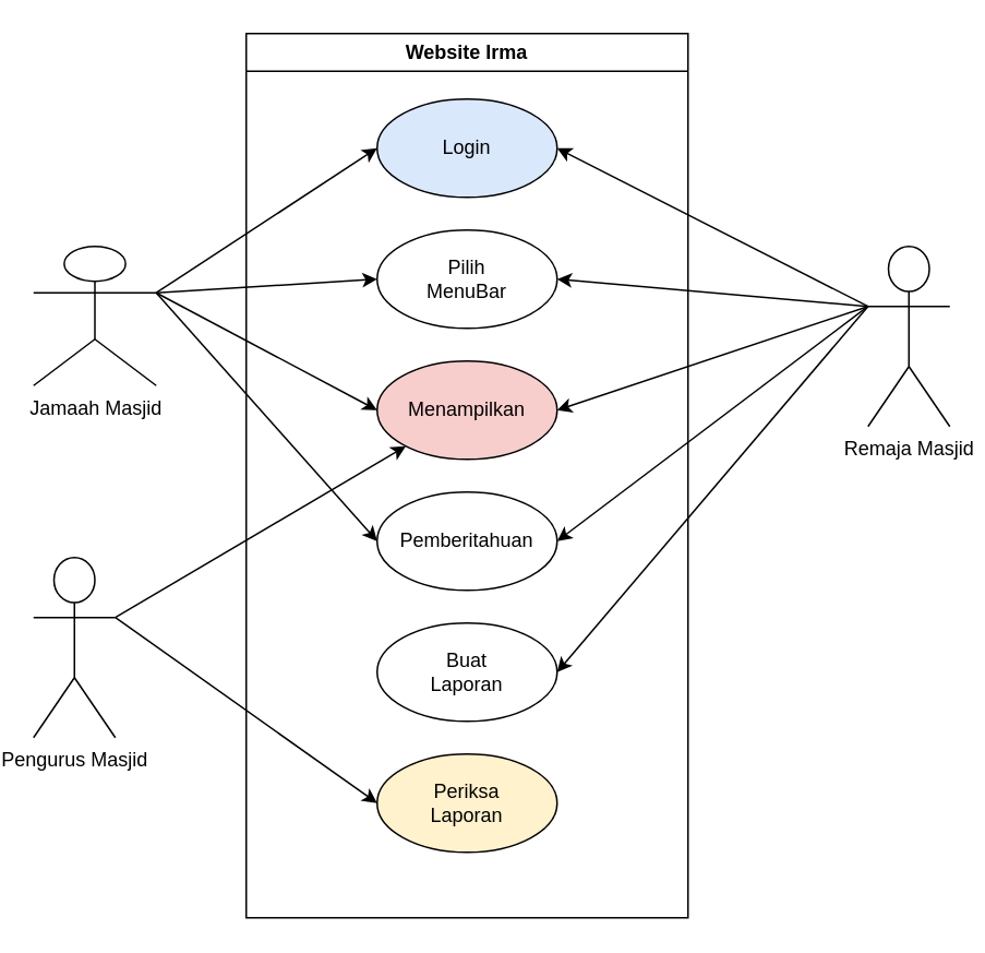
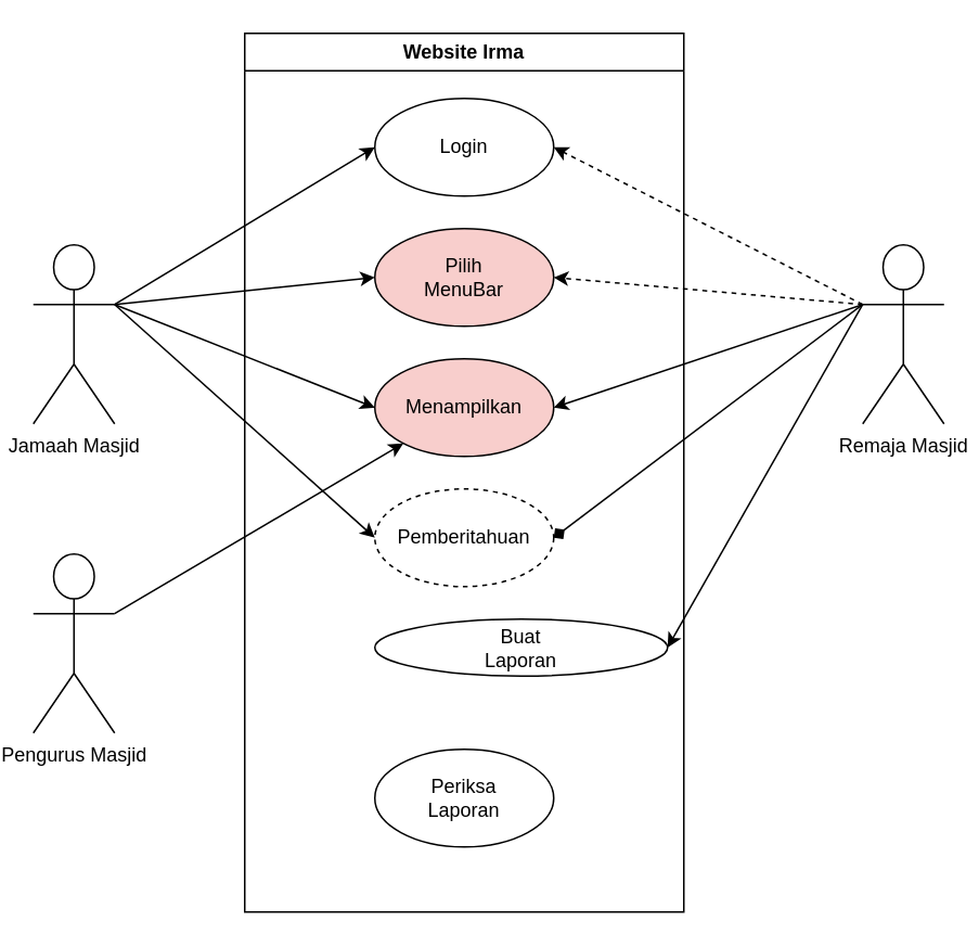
- <mxCell id="3" value="Login" style="ellipse;whiteSpace=wrap;html=1;fillColor=#dae8fc;" vertex="1" parent="1"><mxGeometry x="230" y="60" width="110" height="60" as="geometry" /></mxCell>
+ <mxCell id="3" value="Login" style="ellipse;whiteSpace=wrap;html=1;" vertex="1" parent="1"><mxGeometry x="230" y="60" width="110" height="60" as="geometry" /></mxCell>
- <mxCell id="16" value="" style="endArrow=classic;html=1;rounded=0;exitX=0;exitY=0.333;exitDx=0;exitDy=0;exitPerimeter=0;entryX=1;entryY=0.5;entryDx=0;entryDy=0;" edge="1" parent="1" source="11" target="3"><mxGeometry width="50" height="50" relative="1" as="geometry"><mxPoint x="260" y="340" as="sourcePoint" /><mxPoint x="310" y="290" as="targetPoint" /></mxGeometry></mxCell>
+ <mxCell id="16" value="" style="endArrow=classic;html=1;rounded=0;exitX=0;exitY=0.333;exitDx=0;exitDy=0;exitPerimeter=0;entryX=1;entryY=0.5;entryDx=0;entryDy=0;dashed=1;" edge="1" parent="1" source="11" target="3"><mxGeometry width="50" height="50" relative="1" as="geometry"><mxPoint x="260" y="340" as="sourcePoint" /><mxPoint x="310" y="290" as="targetPoint" /></mxGeometry></mxCell>
- <mxCell id="4" value="Pilih&lt;div&gt;MenuBar&lt;/div&gt;" style="ellipse;whiteSpace=wrap;html=1;" vertex="1" parent="1"><mxGeometry x="230" y="140" width="110" height="60" as="geometry" /></mxCell>
+ <mxCell id="4" value="Pilih&lt;div&gt;MenuBar&lt;/div&gt;" style="ellipse;whiteSpace=wrap;html=1;fillColor=#f8cecc;" vertex="1" parent="1"><mxGeometry x="230" y="140" width="110" height="60" as="geometry" /></mxCell>
- <mxCell id="17" value="" style="endArrow=classic;html=1;rounded=0;exitX=0;exitY=0.333;exitDx=0;exitDy=0;exitPerimeter=0;entryX=1;entryY=0.5;entryDx=0;entryDy=0;" edge="1" parent="1" source="11" target="4"><mxGeometry width="50" height="50" relative="1" as="geometry"><mxPoint x="260" y="340" as="sourcePoint" /><mxPoint x="310" y="290" as="targetPoint" /></mxGeometry></mxCell>
+ <mxCell id="17" value="" style="endArrow=classic;html=1;rounded=0;exitX=0;exitY=0.333;exitDx=0;exitDy=0;exitPerimeter=0;entryX=1;entryY=0.5;entryDx=0;entryDy=0;dashed=1;" edge="1" parent="1" source="11" target="4"><mxGeometry width="50" height="50" relative="1" as="geometry"><mxPoint x="260" y="340" as="sourcePoint" /><mxPoint x="310" y="290" as="targetPoint" /></mxGeometry></mxCell>
- <mxCell id="2" value="Jamaah Masjid" style="shape=umlActor;verticalLabelPosition=bottom;verticalAlign=top;html=1;outlineConnect=0;" vertex="1" parent="1"><mxGeometry x="20" y="150" width="75" height="85" as="geometry" /></mxCell>
+ <mxCell id="2" value="Jamaah Masjid" style="shape=umlActor;verticalLabelPosition=bottom;verticalAlign=top;html=1;outlineConnect=0;" vertex="1" parent="1"><mxGeometry x="20" y="150" width="50" height="110" as="geometry" /></mxCell>
- <mxCell id="19" value="" style="endArrow=classic;html=1;rounded=0;exitX=0;exitY=0.333;exitDx=0;exitDy=0;exitPerimeter=0;entryX=1;entryY=0.5;entryDx=0;entryDy=0;" edge="1" parent="1" source="11" target="6"><mxGeometry width="50" height="50" relative="1" as="geometry"><mxPoint x="260" y="340" as="sourcePoint" /><mxPoint x="310" y="290" as="targetPoint" /></mxGeometry></mxCell>
+ <mxCell id="19" value="" style="endArrow=diamond;html=1;rounded=0;exitX=0;exitY=0.333;exitDx=0;exitDy=0;exitPerimeter=0;entryX=1;entryY=0.5;entryDx=0;entryDy=0;" edge="1" parent="1" source="11" target="6"><mxGeometry width="50" height="50" relative="1" as="geometry"><mxPoint x="260" y="340" as="sourcePoint" /><mxPoint x="310" y="290" as="targetPoint" /></mxGeometry></mxCell>
- <mxCell id="6" value="Pemberitahuan" style="ellipse;whiteSpace=wrap;html=1;" vertex="1" parent="1"><mxGeometry x="230" y="300" width="110" height="60" as="geometry" /></mxCell>
+ <mxCell id="6" value="Pemberitahuan" style="ellipse;whiteSpace=wrap;html=1;dashed=1;" vertex="1" parent="1"><mxGeometry x="230" y="300" width="110" height="60" as="geometry" /></mxCell>
- <mxCell id="7" value="Buat&lt;div&gt;Laporan&lt;/div&gt;" style="ellipse;whiteSpace=wrap;html=1;" vertex="1" parent="1"><mxGeometry x="230" y="380" width="110" height="60" as="geometry" /></mxCell>
+ <mxCell id="7" value="Buat&lt;div&gt;Laporan&lt;/div&gt;" style="ellipse;whiteSpace=wrap;html=1;" vertex="1" parent="1"><mxGeometry x="230" y="380" width="180" height="35" as="geometry" /></mxCell>
- <mxCell id="22" value="" style="endArrow=classic;html=1;rounded=0;exitX=1;exitY=0.333;exitDx=0;exitDy=0;exitPerimeter=0;entryX=0;entryY=0.5;entryDx=0;entryDy=0;" edge="1" parent="1" source="9" target="8"><mxGeometry width="50" height="50" relative="1" as="geometry"><mxPoint x="260" y="340" as="sourcePoint" /><mxPoint x="310" y="290" as="targetPoint" /></mxGeometry></mxCell>
- <mxCell id="8" value="Periksa&lt;div&gt;Laporan&lt;/div&gt;" style="ellipse;whiteSpace=wrap;html=1;fillColor=#fff2cc;" vertex="1" parent="1"><mxGeometry x="230" y="460" width="110" height="60" as="geometry" /></mxCell>
+ <mxCell id="8" value="Periksa&lt;div&gt;Laporan&lt;/div&gt;" style="ellipse;whiteSpace=wrap;html=1;" vertex="1" parent="1"><mxGeometry x="230" y="460" width="110" height="60" as="geometry" /></mxCell>
